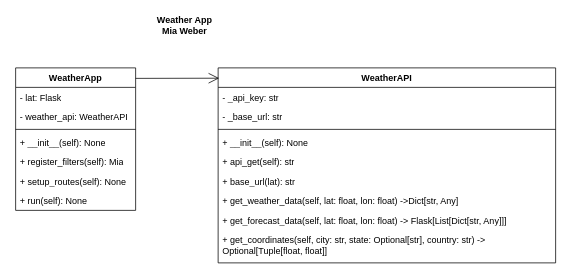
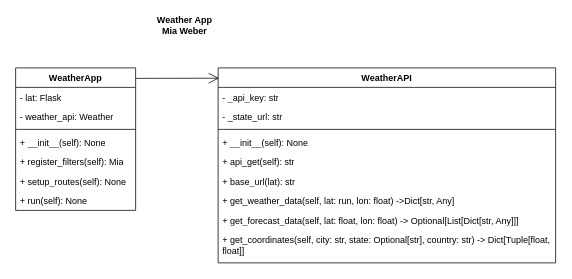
- <mxCell id="12" value="- _base_url: str" style="text;strokeColor=none;fillColor=none;align=left;verticalAlign=top;spacingLeft=4;spacingRight=4;overflow=hidden;rotatable=0;points=[[0,0.5],[1,0.5]];portConstraint=eastwest;whiteSpace=wrap;html=1;" vertex="1" parent="10"><mxGeometry y="52" width="450" height="26" as="geometry" /></mxCell>
+ <mxCell id="12" value="- _state_url: str" style="text;strokeColor=none;fillColor=none;align=left;verticalAlign=top;spacingLeft=4;spacingRight=4;overflow=hidden;rotatable=0;points=[[0,0.5],[1,0.5]];portConstraint=eastwest;whiteSpace=wrap;html=1;" vertex="1" parent="10"><mxGeometry y="52" width="450" height="26" as="geometry" /></mxCell>
- <mxCell id="4" value="- weather_api: WeatherAPI" style="text;strokeColor=none;fillColor=none;align=left;verticalAlign=top;spacingLeft=4;spacingRight=4;overflow=hidden;rotatable=0;points=[[0,0.5],[1,0.5]];portConstraint=eastwest;whiteSpace=wrap;html=1;" vertex="1" parent="2"><mxGeometry y="52" width="160" height="26" as="geometry" /></mxCell>
+ <mxCell id="4" value="- weather_api: Weather" style="text;strokeColor=none;fillColor=none;align=left;verticalAlign=top;spacingLeft=4;spacingRight=4;overflow=hidden;rotatable=0;points=[[0,0.5],[1,0.5]];portConstraint=eastwest;whiteSpace=wrap;html=1;" vertex="1" parent="2"><mxGeometry y="52" width="160" height="26" as="geometry" /></mxCell>
- <mxCell id="17" value="+ get_weather_data(self, lat: float, lon: float) -&amp;gt;Dict[str, Any]" style="text;strokeColor=none;fillColor=none;align=left;verticalAlign=top;spacingLeft=4;spacingRight=4;overflow=hidden;rotatable=0;points=[[0,0.5],[1,0.5]];portConstraint=eastwest;whiteSpace=wrap;html=1;" vertex="1" parent="10"><mxGeometry y="164" width="450" height="26" as="geometry" /></mxCell>
+ <mxCell id="17" value="+ get_weather_data(self, lat: run, lon: float) -&amp;gt;Dict[str, Any]" style="text;strokeColor=none;fillColor=none;align=left;verticalAlign=top;spacingLeft=4;spacingRight=4;overflow=hidden;rotatable=0;points=[[0,0.5],[1,0.5]];portConstraint=eastwest;whiteSpace=wrap;html=1;" vertex="1" parent="10"><mxGeometry y="164" width="450" height="26" as="geometry" /></mxCell>
- <mxCell id="18" value="+ get_forecast_data(self, lat: float, lon: float) -&amp;gt; Flask[List[Dict[str, Any]]]" style="text;strokeColor=none;fillColor=none;align=left;verticalAlign=top;spacingLeft=4;spacingRight=4;overflow=hidden;rotatable=0;points=[[0,0.5],[1,0.5]];portConstraint=eastwest;whiteSpace=wrap;html=1;" vertex="1" parent="10"><mxGeometry y="190" width="450" height="26" as="geometry" /></mxCell>
+ <mxCell id="18" value="+ get_forecast_data(self, lat: float, lon: float) -&amp;gt; Optional[List[Dict[str, Any]]]" style="text;strokeColor=none;fillColor=none;align=left;verticalAlign=top;spacingLeft=4;spacingRight=4;overflow=hidden;rotatable=0;points=[[0,0.5],[1,0.5]];portConstraint=eastwest;whiteSpace=wrap;html=1;" vertex="1" parent="10"><mxGeometry y="190" width="450" height="26" as="geometry" /></mxCell>
- <mxCell id="19" value="+ get_coordinates(self, city: str, state: Optional[str], country: str) -&amp;gt; Optional[Tuple[float, float]]" style="text;strokeColor=none;fillColor=none;align=left;verticalAlign=top;spacingLeft=4;spacingRight=4;overflow=hidden;rotatable=0;points=[[0,0.5],[1,0.5]];portConstraint=eastwest;whiteSpace=wrap;html=1;" vertex="1" parent="10"><mxGeometry y="216" width="450" height="44" as="geometry" /></mxCell>
+ <mxCell id="19" value="+ get_coordinates(self, city: str, state: Optional[str], country: str) -&amp;gt; Dict[Tuple[float, float]]" style="text;strokeColor=none;fillColor=none;align=left;verticalAlign=top;spacingLeft=4;spacingRight=4;overflow=hidden;rotatable=0;points=[[0,0.5],[1,0.5]];portConstraint=eastwest;whiteSpace=wrap;html=1;" vertex="1" parent="10"><mxGeometry y="216" width="450" height="44" as="geometry" /></mxCell>
